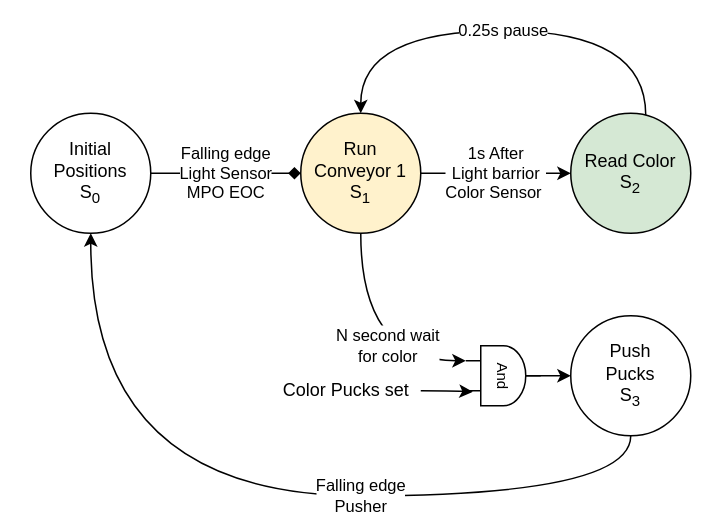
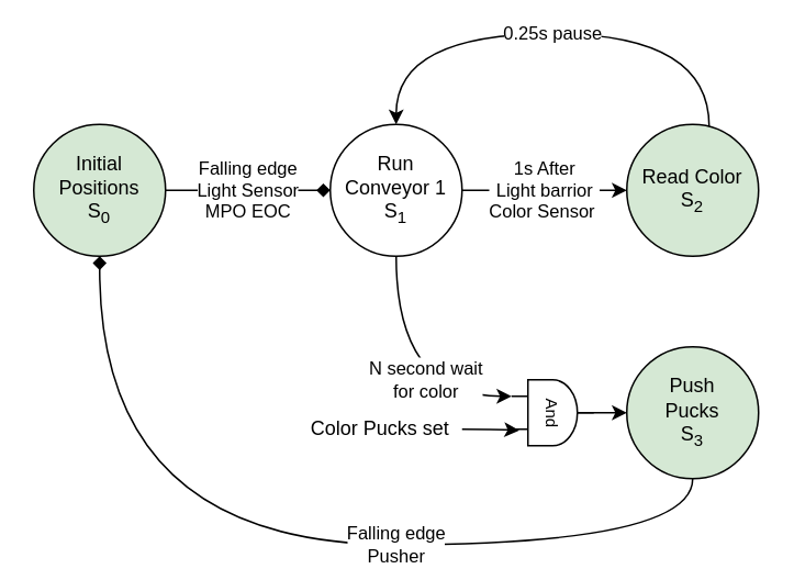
- <mxCell id="3" value="Initial&lt;br&gt;Positions&lt;br&gt;S&lt;sub&gt;0&lt;/sub&gt;" style="ellipse;whiteSpace=wrap;html=1;aspect=fixed;rotation=0;" parent="1" vertex="1"><mxGeometry y="75" width="80" height="80" as="geometry" x="20" /></mxCell>
+ <mxCell id="3" value="Initial&lt;br&gt;Positions&lt;br&gt;S&lt;sub&gt;0&lt;/sub&gt;" style="ellipse;whiteSpace=wrap;html=1;aspect=fixed;rotation=0;fillColor=#d5e8d4;" parent="1" vertex="1"><mxGeometry y="75" width="80" height="80" as="geometry" x="20" /></mxCell>
- <mxCell id="5" value="Run &lt;br&gt;Conveyor 1&lt;br&gt;S&lt;sub&gt;1&lt;/sub&gt;&lt;br&gt;" style="ellipse;whiteSpace=wrap;html=1;aspect=fixed;rotation=0;fillColor=#fff2cc;" vertex="1" parent="1"><mxGeometry x="200" y="75" width="80" height="80" as="geometry" /></mxCell>
+ <mxCell id="5" value="Run &lt;br&gt;Conveyor 1&lt;br&gt;S&lt;sub&gt;1&lt;/sub&gt;&lt;br&gt;" style="ellipse;whiteSpace=wrap;html=1;aspect=fixed;rotation=0;" vertex="1" parent="1"><mxGeometry x="200" y="75" width="80" height="80" as="geometry" /></mxCell>
- <mxCell id="9" value="Falling edge&lt;br&gt;Pusher" style="edgeStyle=orthogonalEdgeStyle;curved=1;rounded=0;orthogonalLoop=1;jettySize=auto;html=1;entryX=0.5;entryY=1;entryDx=0;entryDy=0;" edge="1" parent="1" source="10" target="3"><mxGeometry x="-0.235" relative="1" as="geometry"><mxPoint x="60" y="160" as="targetPoint" /><Array as="points"><mxPoint x="420" y="330" /><mxPoint x="60" y="330" /></Array><mxPoint as="offset" /></mxGeometry></mxCell>
+ <mxCell id="9" value="Falling edge&lt;br&gt;Pusher" style="edgeStyle=orthogonalEdgeStyle;curved=1;rounded=0;orthogonalLoop=1;jettySize=auto;html=1;entryX=0.5;entryY=1;entryDx=0;entryDy=0;endArrow=diamond;" edge="1" parent="1" source="10" target="3"><mxGeometry x="-0.235" relative="1" as="geometry"><mxPoint x="60" y="160" as="targetPoint" /><Array as="points"><mxPoint x="420" y="330" /><mxPoint x="60" y="330" /></Array><mxPoint as="offset" /></mxGeometry></mxCell>
- <mxCell id="10" value="Push&lt;br&gt;Pucks&lt;br&gt;S&lt;sub&gt;3&lt;/sub&gt;" style="ellipse;whiteSpace=wrap;html=1;aspect=fixed;rotation=0;" vertex="1" parent="1"><mxGeometry x="380" y="210" width="80" height="80" as="geometry" /></mxCell>
+ <mxCell id="10" value="Push&lt;br&gt;Pucks&lt;br&gt;S&lt;sub&gt;3&lt;/sub&gt;" style="ellipse;whiteSpace=wrap;html=1;aspect=fixed;rotation=0;fillColor=#d5e8d4;" vertex="1" parent="1"><mxGeometry x="380" y="210" width="80" height="80" as="geometry" /></mxCell>
